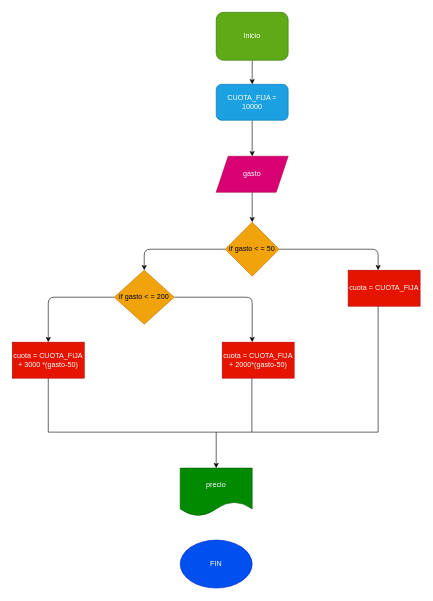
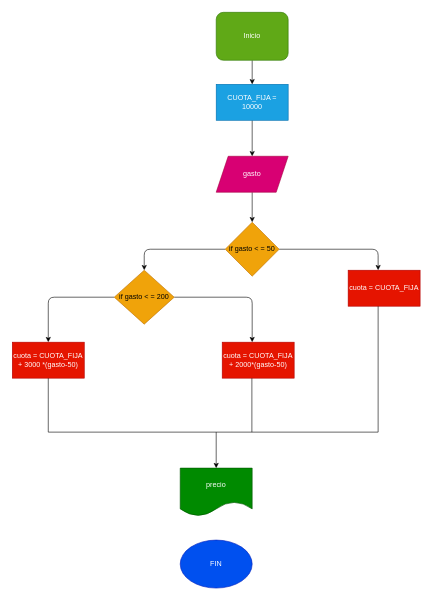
- <mxCell id="5" value="CUOTA_FIJA = 10000" style="whiteSpace=wrap;html=1;fillColor=#1ba1e2;fontColor=#ffffff;strokeColor=#006EAF;rounded=1;" vertex="1" parent="1"><mxGeometry x="360" y="140" width="120" height="60" as="geometry" /></mxCell>
+ <mxCell id="5" value="CUOTA_FIJA = 10000" style="whiteSpace=wrap;html=1;fillColor=#1ba1e2;fontColor=#ffffff;strokeColor=#006EAF;" vertex="1" parent="1"><mxGeometry x="360" y="140" width="120" height="60" as="geometry" /></mxCell>
